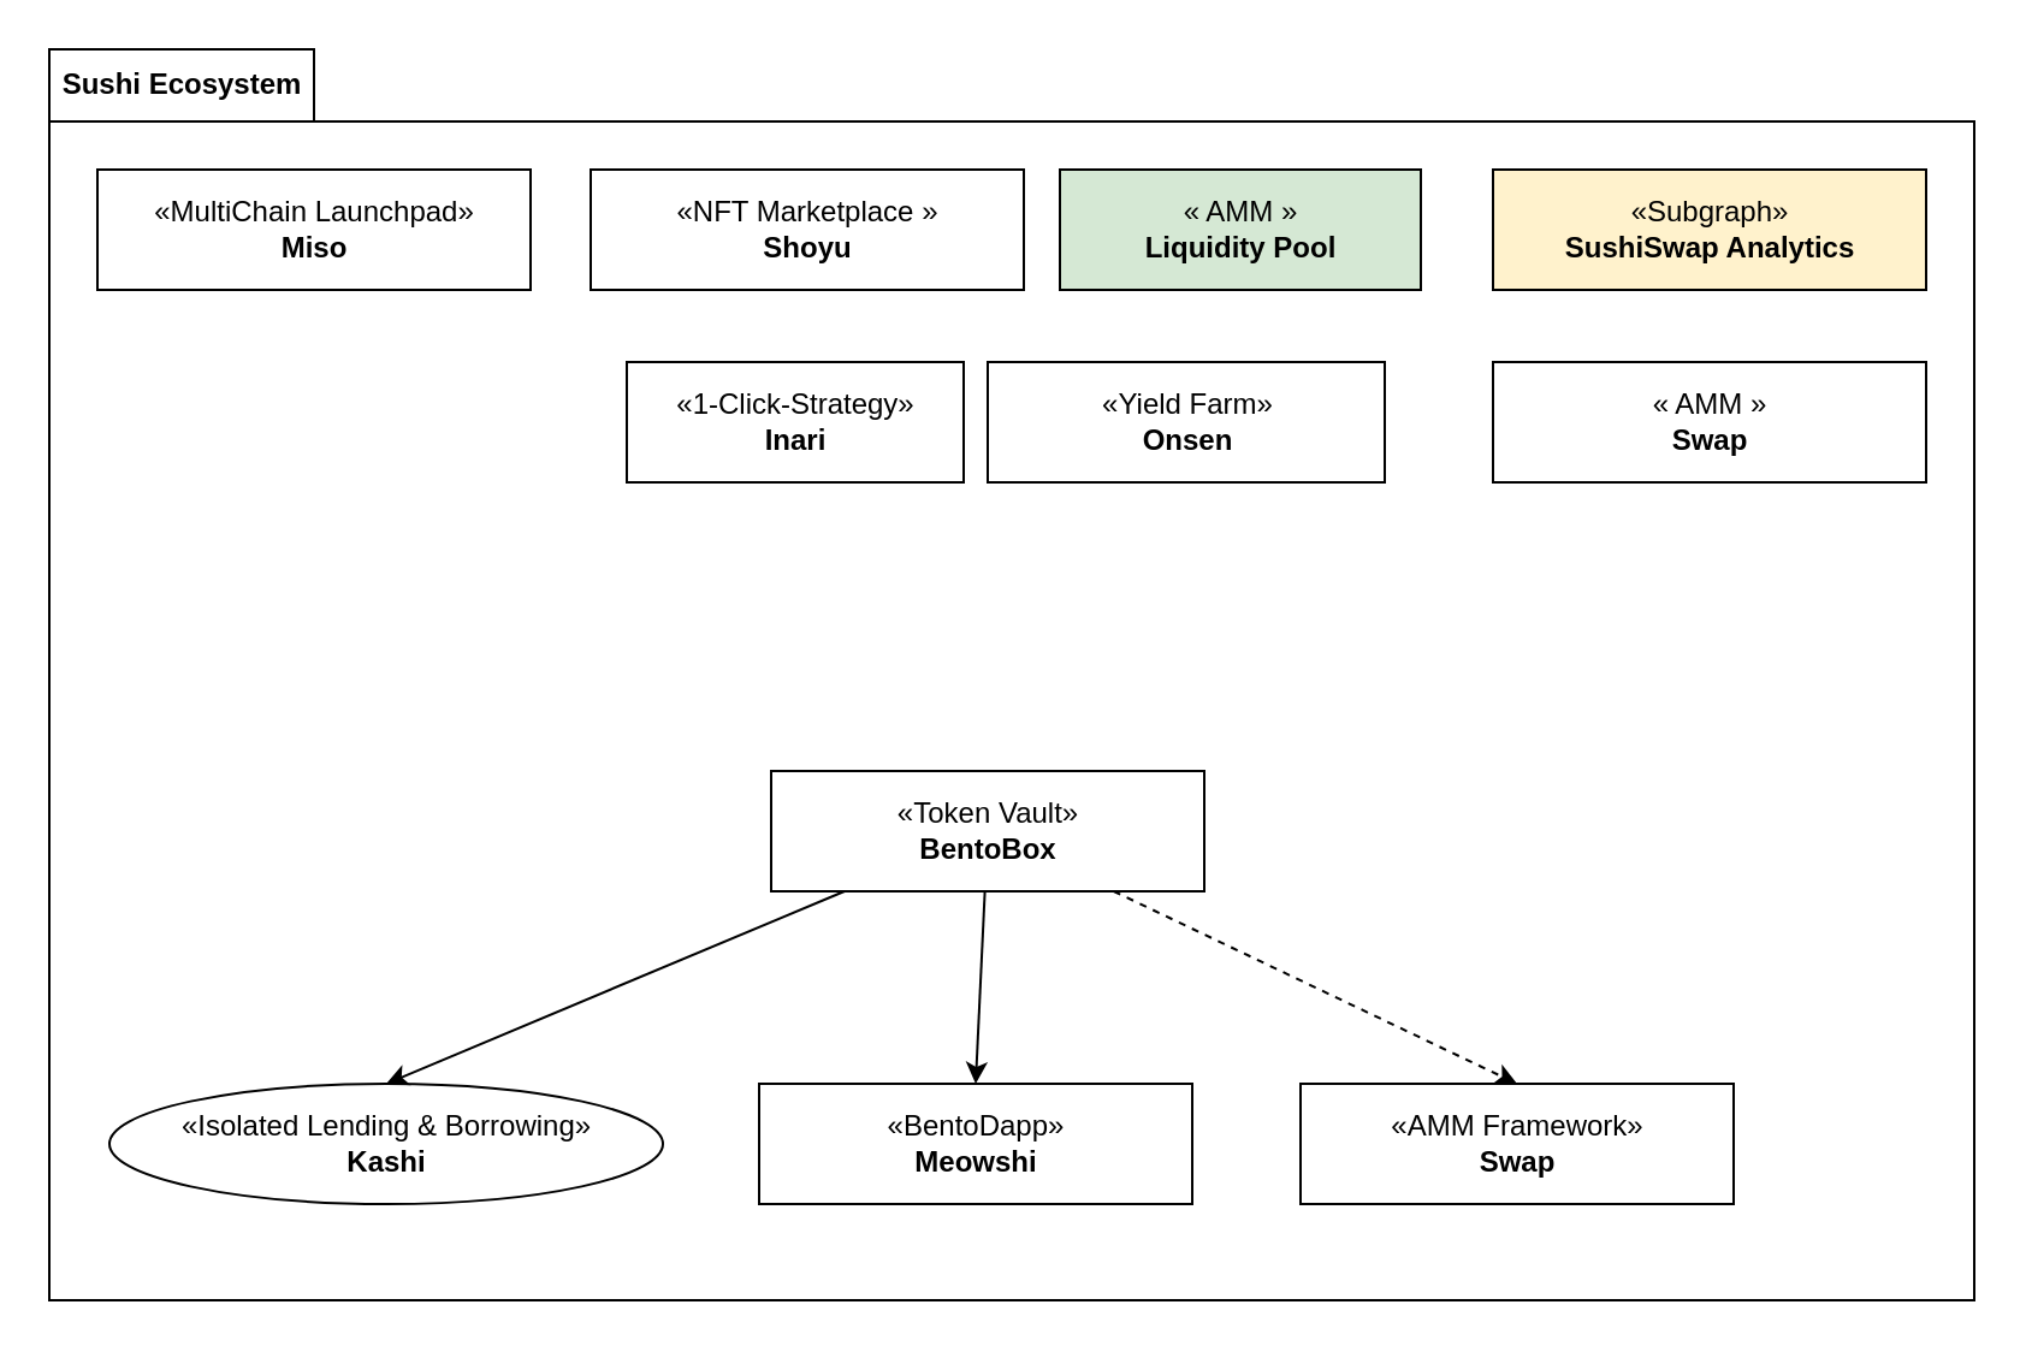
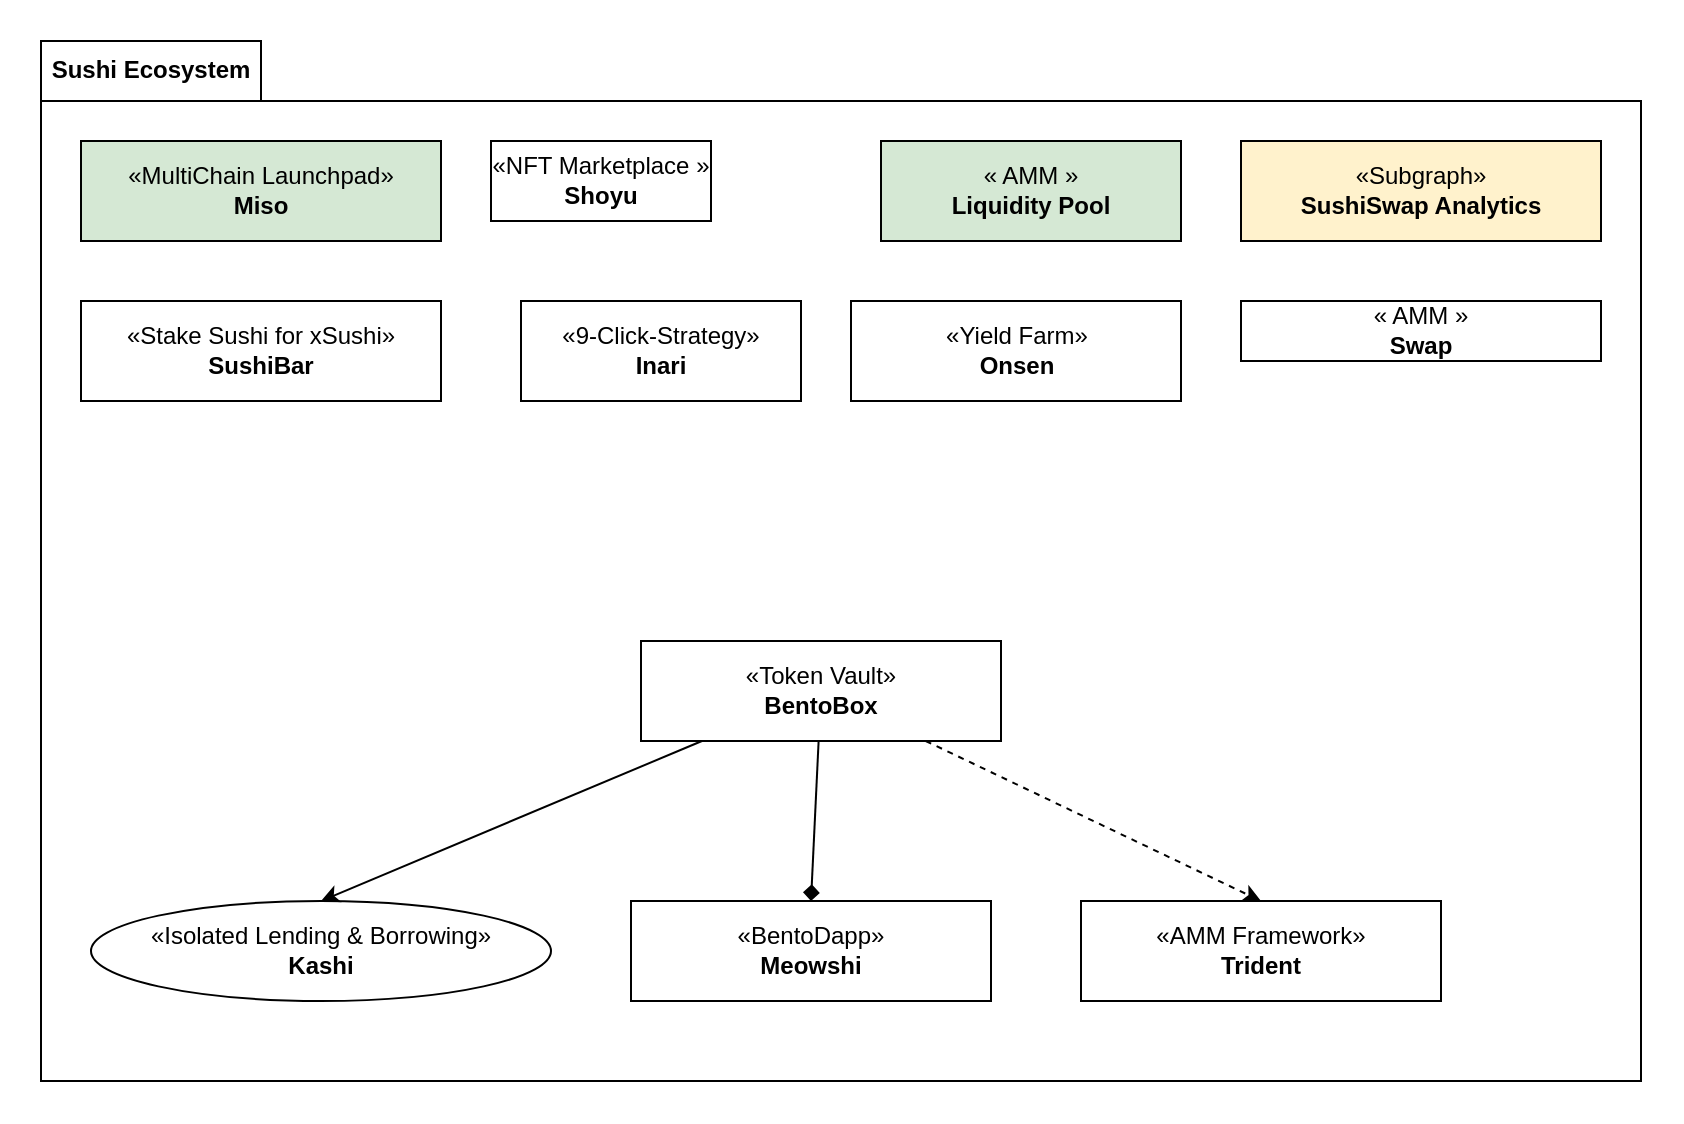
- <mxCell id="8" value="«MultiChain Launchpad»&lt;br&gt;&lt;b&gt;Miso&lt;/b&gt;" style="html=1;" vertex="1" parent="2"><mxGeometry x="20" y="50" width="180" height="50" as="geometry" /></mxCell>
+ <mxCell id="8" value="«MultiChain Launchpad»&lt;br&gt;&lt;b&gt;Miso&lt;/b&gt;" style="html=1;fillColor=#d5e8d4;" vertex="1" parent="2"><mxGeometry x="20" y="50" width="180" height="50" as="geometry" /></mxCell>
- <mxCell id="15" value="«NFT Marketplace »&lt;br&gt;&lt;b&gt;Shoyu&lt;/b&gt;" style="html=1;" vertex="1" parent="2"><mxGeometry x="225" y="50" width="180" height="50" as="geometry" /></mxCell>
+ <mxCell id="15" value="«NFT Marketplace »&lt;br&gt;&lt;b&gt;Shoyu&lt;/b&gt;" style="html=1;" vertex="1" parent="2"><mxGeometry x="225" y="50" width="110" height="40" as="geometry" /></mxCell>
+ <mxCell id="9" value="«Stake Sushi for xSushi»&lt;br&gt;&lt;b&gt;SushiBar&lt;/b&gt;" style="html=1;" vertex="1" parent="2"><mxGeometry x="20" y="130" width="180" height="50" as="geometry" /></mxCell>
- <mxCell id="12" value="«1-Click-Strategy»&lt;br&gt;&lt;b&gt;Inari&lt;/b&gt;" style="html=1;" vertex="1" parent="2"><mxGeometry x="240" y="130" width="140" height="50" as="geometry" /></mxCell>
+ <mxCell id="12" value="«9-Click-Strategy»&lt;br&gt;&lt;b&gt;Inari&lt;/b&gt;" style="html=1;" vertex="1" parent="2"><mxGeometry x="240" y="130" width="140" height="50" as="geometry" /></mxCell>
- <mxCell id="10" value="«Yield Farm»&lt;br&gt;&lt;b&gt;Onsen&lt;/b&gt;" style="html=1;" vertex="1" parent="2"><mxGeometry x="390" y="130" width="165" height="50" as="geometry" /></mxCell>
+ <mxCell id="10" value="«Yield Farm»&lt;br&gt;&lt;b&gt;Onsen&lt;/b&gt;" style="html=1;" vertex="1" parent="2"><mxGeometry x="405" y="130" width="165" height="50" as="geometry" /></mxCell>
- <mxCell id="14" value="« AMM »&lt;br&gt;&lt;b&gt;Swap&lt;/b&gt;" style="html=1;" vertex="1" parent="2"><mxGeometry x="600" y="130" width="180" height="50" as="geometry" /></mxCell>
+ <mxCell id="14" value="« AMM »&lt;br&gt;&lt;b&gt;Swap&lt;/b&gt;" style="html=1;" vertex="1" parent="2"><mxGeometry x="600" y="130" width="180" height="30" as="geometry" /></mxCell>
- <mxCell id="5" style="edgeStyle=none;html=1;entryX=0.5;entryY=0;entryDx=0;entryDy=0;" edge="1" parent="2" source="7" target="11"><mxGeometry relative="1" as="geometry" /></mxCell>
+ <mxCell id="5" style="edgeStyle=none;html=1;entryX=0.5;entryY=0;entryDx=0;entryDy=0;endArrow=diamond;" edge="1" parent="2" source="7" target="11"><mxGeometry relative="1" as="geometry" /></mxCell>
- <mxCell id="17" value="«AMM Framework»&lt;br&gt;&lt;b&gt;Swap&lt;/b&gt;" style="html=1;" vertex="1" parent="2"><mxGeometry x="520" y="430" width="180" height="50" as="geometry" /></mxCell>
+ <mxCell id="17" value="«AMM Framework»&lt;br&gt;&lt;b&gt;Trident&lt;/b&gt;" style="html=1;" vertex="1" parent="2"><mxGeometry x="520" y="430" width="180" height="50" as="geometry" /></mxCell>
